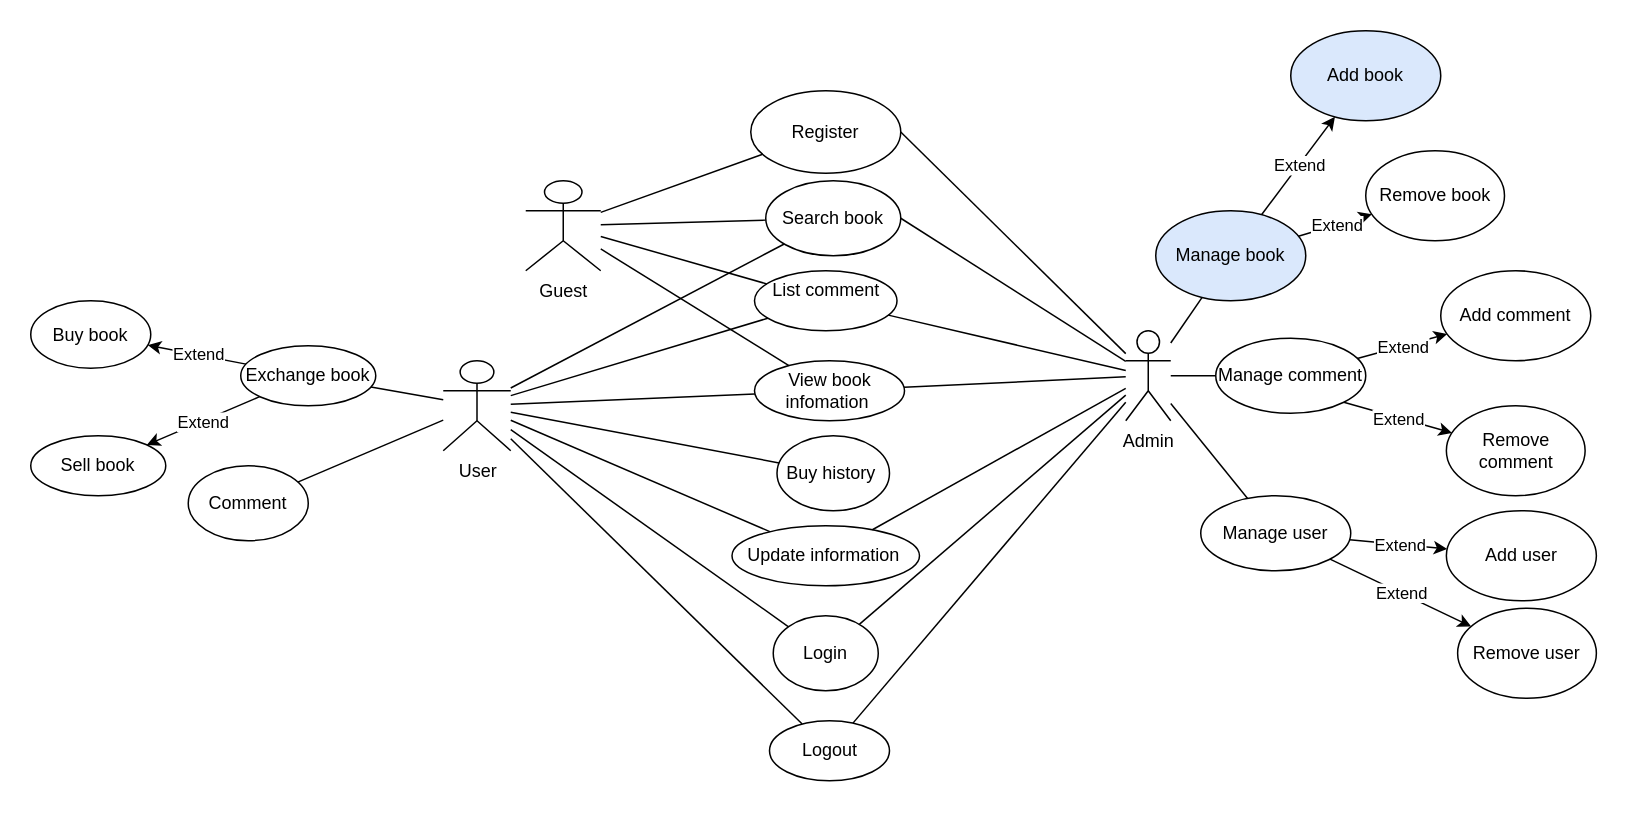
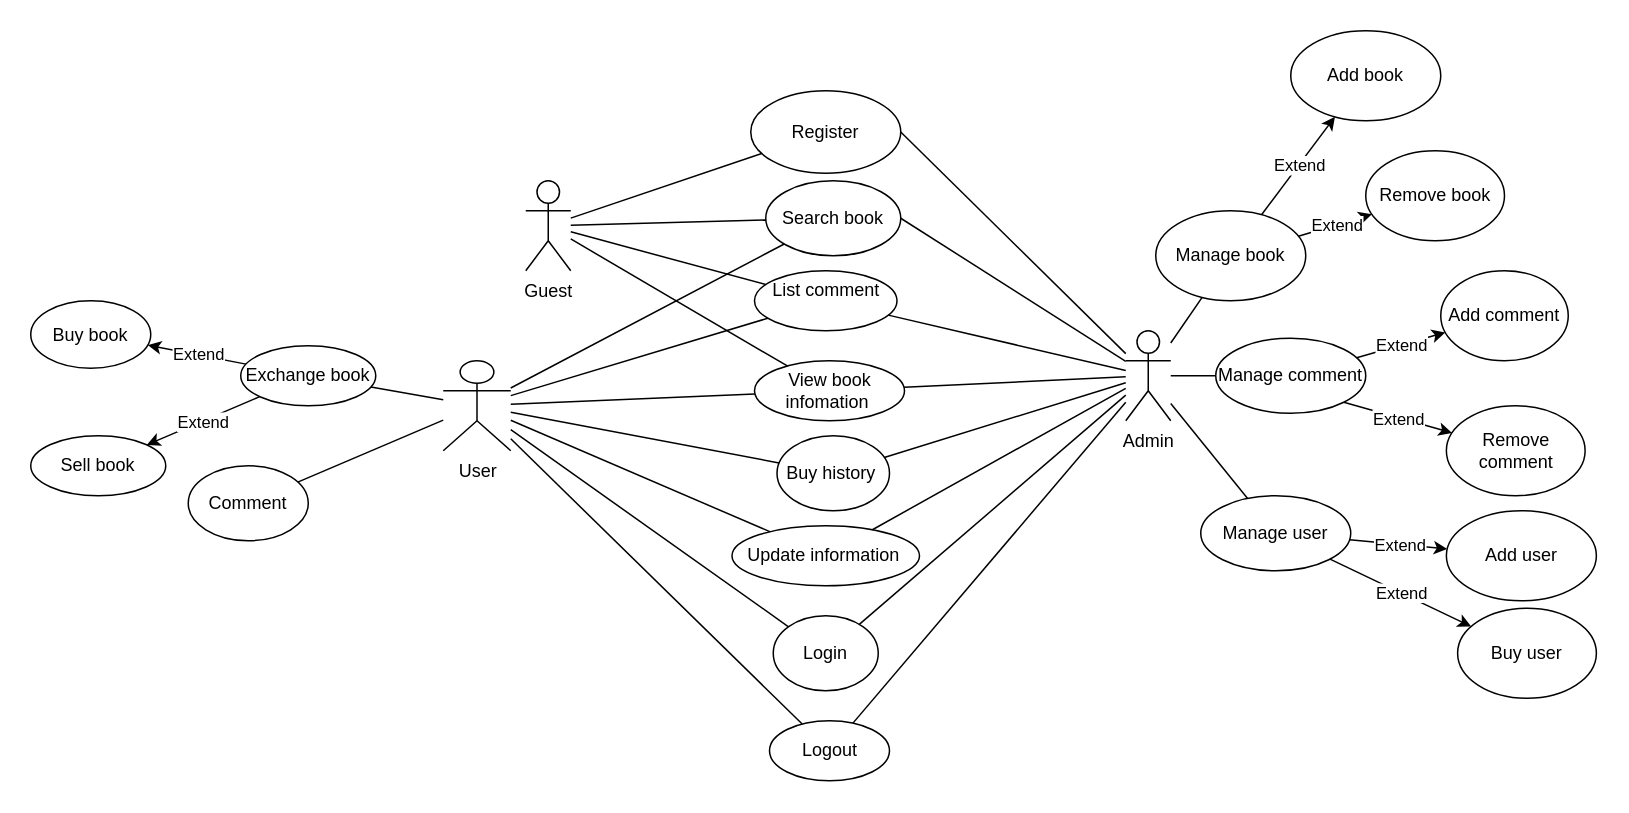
- <mxCell id="52" value="Add book" style="ellipse;whiteSpace=wrap;html=1;fillColor=#dae8fc;" vertex="1" parent="1"><mxGeometry x="860" y="20" width="100" height="60" as="geometry" /></mxCell>
+ <mxCell id="52" value="Add book" style="ellipse;whiteSpace=wrap;html=1;" vertex="1" parent="1"><mxGeometry x="860" y="20" width="100" height="60" as="geometry" /></mxCell>
- <mxCell id="3" value="Guest" style="shape=umlActor;verticalLabelPosition=bottom;verticalAlign=top;html=1;outlineConnect=0;" vertex="1" parent="1"><mxGeometry x="350" y="120" width="50" height="60" as="geometry" /></mxCell>
+ <mxCell id="3" value="Guest" style="shape=umlActor;verticalLabelPosition=bottom;verticalAlign=top;html=1;outlineConnect=0;" vertex="1" parent="1"><mxGeometry x="350" y="120" width="30" height="60" as="geometry" /></mxCell>
- <mxCell id="9" value="Manage book" style="ellipse;whiteSpace=wrap;html=1;fillColor=#dae8fc;" vertex="1" parent="1"><mxGeometry x="770" y="140" width="100" height="60" as="geometry" /></mxCell>
+ <mxCell id="9" value="Manage book" style="ellipse;whiteSpace=wrap;html=1;" vertex="1" parent="1"><mxGeometry x="770" y="140" width="100" height="60" as="geometry" /></mxCell>
- <mxCell id="58" value="Add comment" style="ellipse;whiteSpace=wrap;html=1;" vertex="1" parent="1"><mxGeometry x="960" y="180" width="100" height="60" as="geometry" /></mxCell>
+ <mxCell id="58" value="Add comment" style="ellipse;whiteSpace=wrap;html=1;" vertex="1" parent="1"><mxGeometry x="960" y="180" width="85" height="60" as="geometry" /></mxCell>
+ <mxCell id="36" value="" style="endArrow=none;html=1;rounded=0;" edge="1" parent="1" source="2" target="15"><mxGeometry width="50" height="50" relative="1" as="geometry"><mxPoint x="580" y="210" as="sourcePoint" /><mxPoint x="630" y="160" as="targetPoint" /></mxGeometry></mxCell>
- <mxCell id="65" value="Remove user" style="ellipse;whiteSpace=wrap;html=1;" vertex="1" parent="1"><mxGeometry x="971.25" y="405" width="92.5" height="60" as="geometry" /></mxCell>
+ <mxCell id="65" value="Buy user" style="ellipse;whiteSpace=wrap;html=1;" vertex="1" parent="1"><mxGeometry x="971.25" y="405" width="92.5" height="60" as="geometry" /></mxCell>
